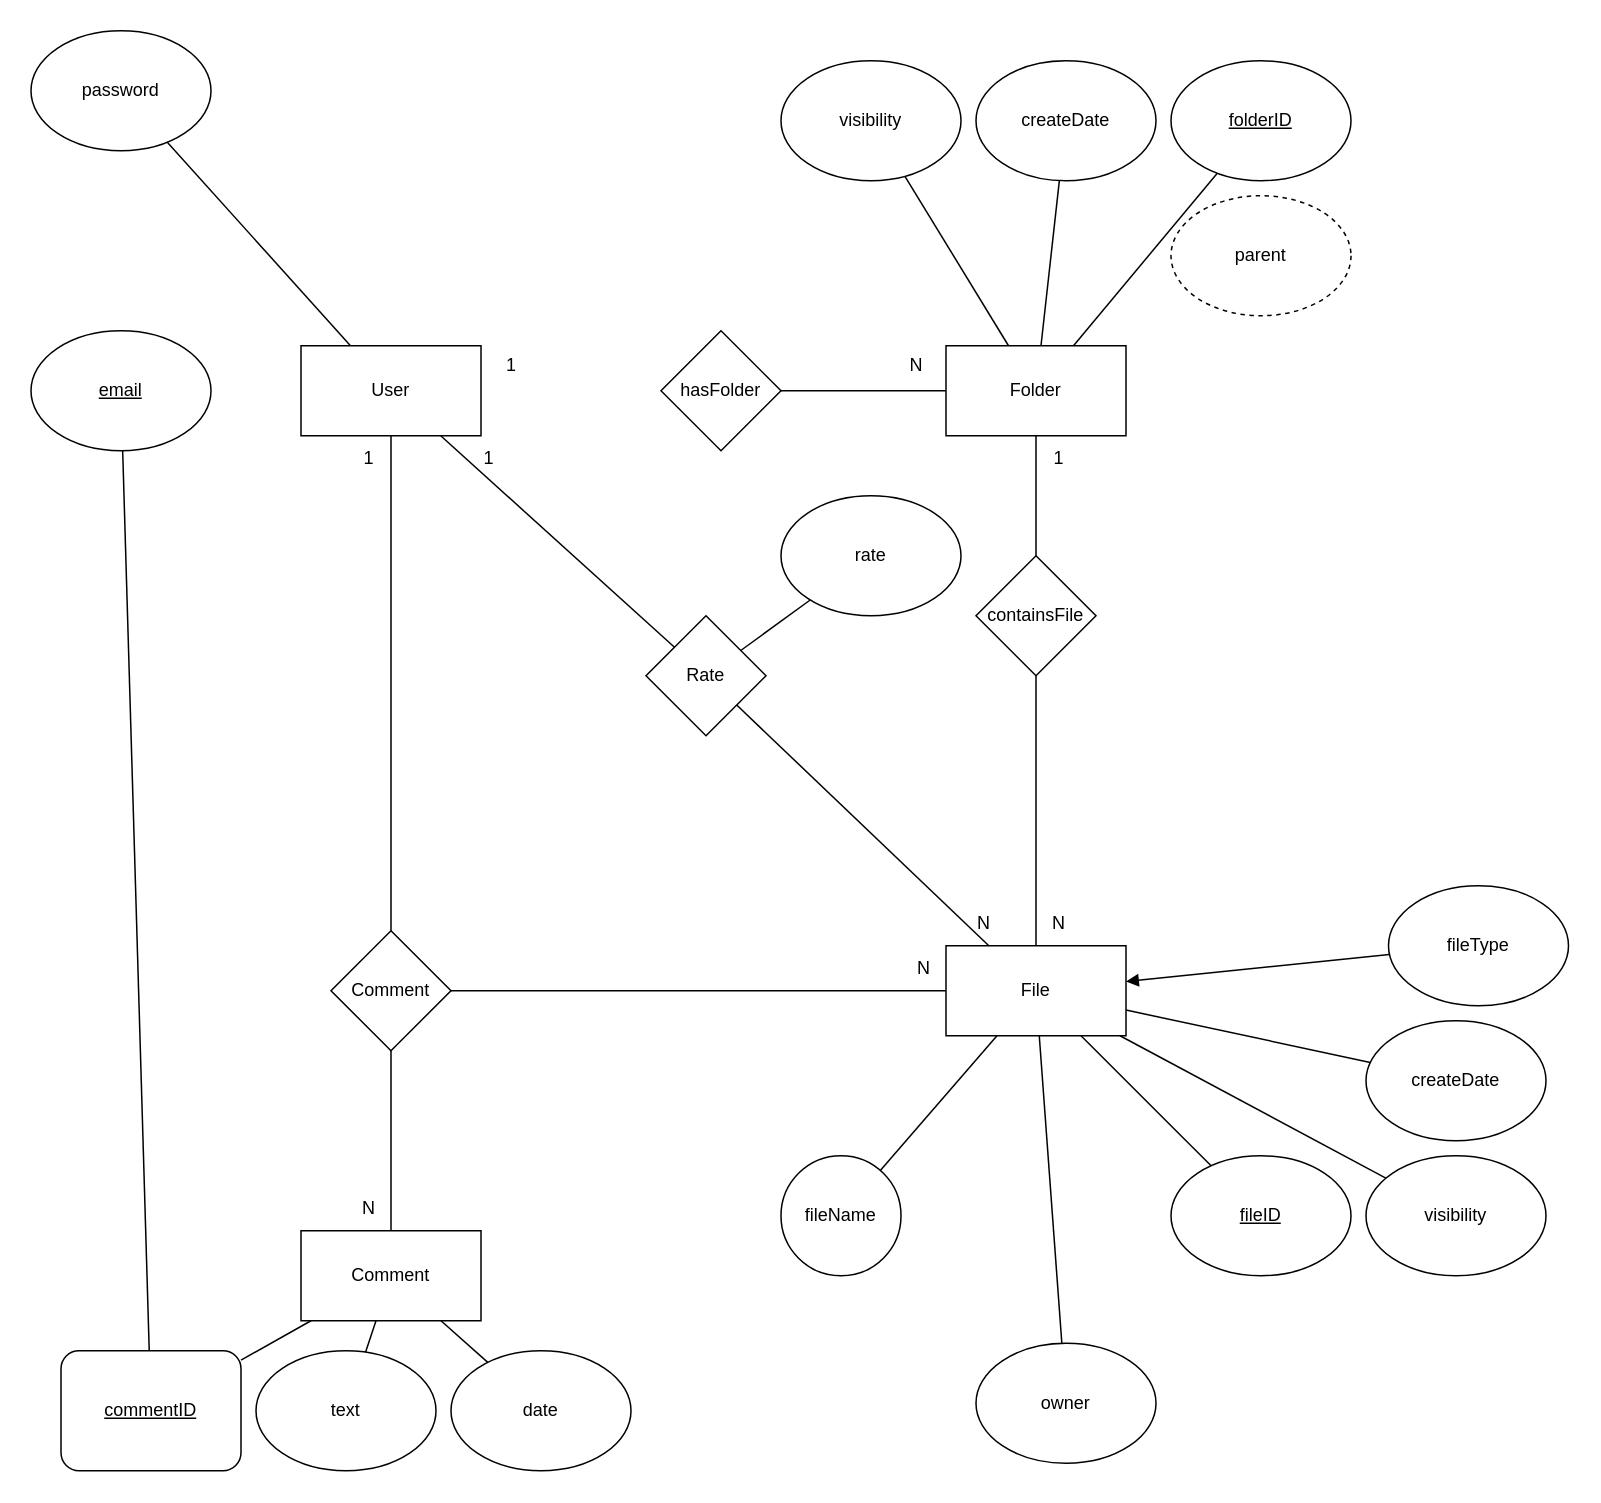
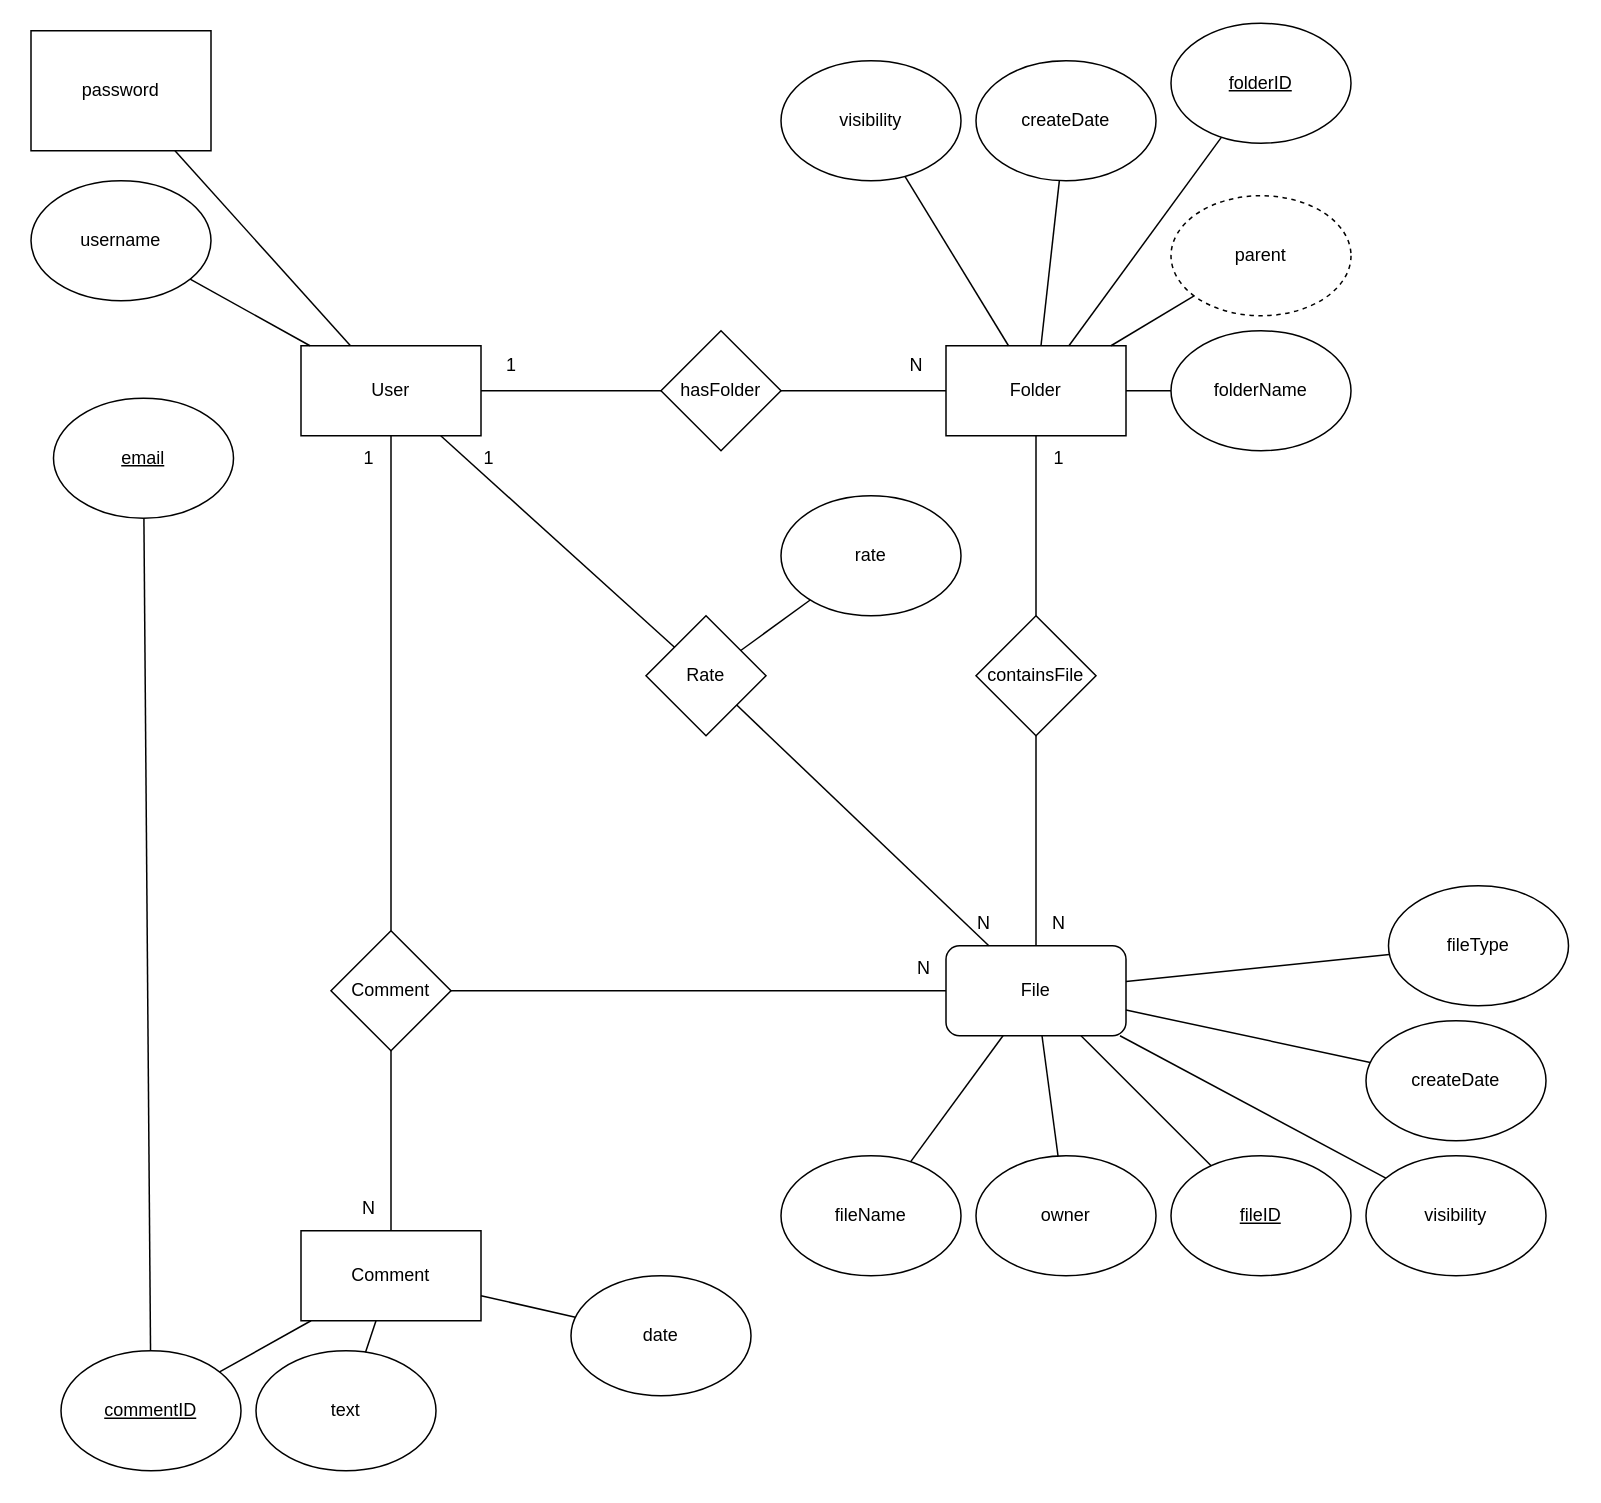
- <mxCell id="8" value="password" style="ellipse;whiteSpace=wrap;html=1;" vertex="1" parent="1"><mxGeometry x="20" y="20" width="120" height="80" as="geometry" /></mxCell>
+ <mxCell id="8" value="password" style="whiteSpace=wrap;html=1;rounded=0;" vertex="1" parent="1"><mxGeometry x="20" y="20" width="120" height="80" as="geometry" /></mxCell>
- <mxCell id="37" value="&lt;u&gt;folderID&lt;/u&gt;" style="ellipse;whiteSpace=wrap;html=1;" vertex="1" parent="1"><mxGeometry x="780" y="40" width="120" height="80" as="geometry" /></mxCell>
+ <mxCell id="37" value="&lt;u&gt;folderID&lt;/u&gt;" style="ellipse;whiteSpace=wrap;html=1;" vertex="1" parent="1"><mxGeometry x="780" y="15" width="120" height="80" as="geometry" /></mxCell>
+ <mxCell id="7" value="username" style="ellipse;whiteSpace=wrap;html=1;" vertex="1" parent="1"><mxGeometry x="20" y="120" width="120" height="80" as="geometry" /></mxCell>
+ <mxCell id="39" value="" style="endArrow=none;html=1;rounded=0;" edge="1" parent="1" source="7" target="2"><mxGeometry width="50" height="50" relative="1" as="geometry"><mxPoint x="121" y="104" as="sourcePoint" /><mxPoint x="243" y="240" as="targetPoint" /></mxGeometry></mxCell>
+ <mxCell id="42" value="" style="endArrow=none;html=1;rounded=0;" edge="1" parent="1" source="3" target="17"><mxGeometry width="50" height="50" relative="1" as="geometry"><mxPoint x="725" y="240" as="sourcePoint" /><mxPoint x="821" y="125" as="targetPoint" /></mxGeometry></mxCell>
- <mxCell id="6" value="&lt;u&gt;email&lt;/u&gt;" style="ellipse;whiteSpace=wrap;html=1;" vertex="1" parent="1"><mxGeometry x="20" y="220" width="120" height="80" as="geometry" /></mxCell>
+ <mxCell id="6" value="&lt;u&gt;email&lt;/u&gt;" style="ellipse;whiteSpace=wrap;html=1;" vertex="1" parent="1"><mxGeometry x="35" y="265" width="120" height="80" as="geometry" /></mxCell>
+ <mxCell id="32" value="" style="endArrow=none;html=1;rounded=0;" edge="1" parent="1" source="2" target="31"><mxGeometry width="50" height="50" relative="1" as="geometry"><mxPoint x="510" as="sourcePoint" y="330" /><mxPoint x="560" y="280" as="targetPoint" /></mxGeometry></mxCell>
+ <mxCell id="43" value="" style="endArrow=none;html=1;rounded=0;" edge="1" parent="1" source="3" target="9"><mxGeometry width="50" height="50" relative="1" as="geometry"><mxPoint x="750" y="240" as="sourcePoint" /><mxPoint x="805" y="207" as="targetPoint" /></mxGeometry></mxCell>
+ <mxCell id="9" value="folderName" style="ellipse;whiteSpace=wrap;html=1;" vertex="1" parent="1"><mxGeometry x="780" y="220" width="120" height="80" as="geometry" /></mxCell>
- <mxCell id="34" value="containsFile" style="rhombus;whiteSpace=wrap;html=1;" vertex="1" parent="1"><mxGeometry x="650" y="370" width="80" height="80" as="geometry" /></mxCell>
+ <mxCell id="34" value="containsFile" style="rhombus;whiteSpace=wrap;html=1;" vertex="1" parent="1"><mxGeometry x="650" y="410" width="80" height="80" as="geometry" /></mxCell>
- <mxCell id="49" value="" style="endArrow=block;html=1;rounded=0;" edge="1" parent="1" source="18" target="4"><mxGeometry width="50" height="50" relative="1" as="geometry"><mxPoint x="817" y="787" as="sourcePoint" /><mxPoint x="730" y="700" as="targetPoint" /></mxGeometry></mxCell>
+ <mxCell id="49" value="" style="endArrow=none;html=1;rounded=0;" edge="1" parent="1" source="18" target="4"><mxGeometry width="50" height="50" relative="1" as="geometry"><mxPoint x="817" y="787" as="sourcePoint" /><mxPoint x="730" y="700" as="targetPoint" /></mxGeometry></mxCell>
- <mxCell id="4" value="File" style="rounded=0;whiteSpace=wrap;html=1;" vertex="1" parent="1"><mxGeometry x="630" y="630" width="120" height="60" as="geometry" /></mxCell>
+ <mxCell id="4" value="File" style="whiteSpace=wrap;html=1;rounded=1;" vertex="1" parent="1"><mxGeometry x="630" y="630" width="120" height="60" as="geometry" /></mxCell>
- <mxCell id="12" value="fileName" style="ellipse;whiteSpace=wrap;html=1;" vertex="1" parent="1"><mxGeometry x="520" y="770" width="80" height="80" as="geometry" /></mxCell>
+ <mxCell id="12" value="fileName" style="ellipse;whiteSpace=wrap;html=1;" vertex="1" parent="1"><mxGeometry x="520" y="770" width="120" height="80" as="geometry" /></mxCell>
- <mxCell id="13" value="owner" style="ellipse;whiteSpace=wrap;html=1;" vertex="1" parent="1"><mxGeometry x="650" y="895" width="120" height="80" as="geometry" /></mxCell>
+ <mxCell id="13" value="owner" style="ellipse;whiteSpace=wrap;html=1;" vertex="1" parent="1"><mxGeometry x="650" y="770" width="120" height="80" as="geometry" /></mxCell>
- <mxCell id="19" value="&lt;u&gt;commentID&lt;/u&gt;" style="whiteSpace=wrap;html=1;rounded=1;" vertex="1" parent="1"><mxGeometry x="40" y="900" width="120" height="80" as="geometry" /></mxCell>
+ <mxCell id="19" value="&lt;u&gt;commentID&lt;/u&gt;" style="ellipse;whiteSpace=wrap;html=1;" vertex="1" parent="1"><mxGeometry x="40" y="900" width="120" height="80" as="geometry" /></mxCell>
- <mxCell id="21" value="date" style="ellipse;whiteSpace=wrap;html=1;" vertex="1" parent="1"><mxGeometry x="300" y="900" width="120" height="80" as="geometry" /></mxCell>
+ <mxCell id="21" value="date" style="ellipse;whiteSpace=wrap;html=1;" vertex="1" parent="1"><mxGeometry x="380" y="850" width="120" height="80" as="geometry" /></mxCell>
